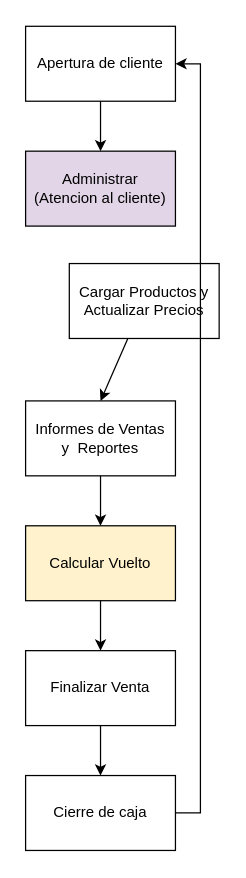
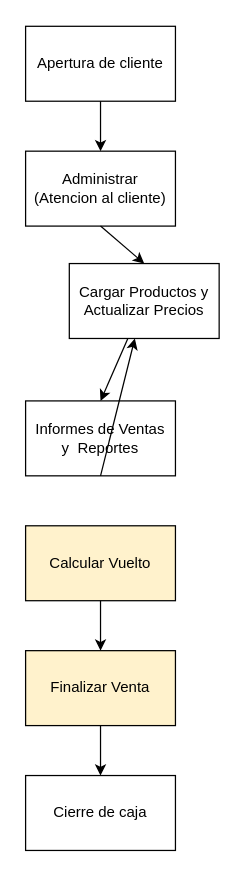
- <mxCell id="3" value="Administrar&lt;br&gt;(Atencion al cliente)" style="rounded=0;whiteSpace=wrap;html=1;fillColor=#e1d5e7;" vertex="1" parent="1"><mxGeometry x="20" y="120" width="120" height="60" as="geometry" /></mxCell>
+ <mxCell id="3" value="Administrar&lt;br&gt;(Atencion al cliente)" style="rounded=0;whiteSpace=wrap;html=1;" vertex="1" parent="1"><mxGeometry x="20" y="120" width="120" height="60" as="geometry" /></mxCell>
+ <mxCell id="11" value="" style="endArrow=classic;html=1;rounded=0;exitX=0.5;exitY=1;exitDx=0;exitDy=0;entryX=0.5;entryY=0;entryDx=0;entryDy=0;" edge="1" parent="1" source="3" target="4"><mxGeometry width="50" height="50" relative="1" as="geometry"><mxPoint x="70" y="230" as="sourcePoint" /><mxPoint x="120" y="180" as="targetPoint" /></mxGeometry></mxCell>
- <mxCell id="8" style="edgeStyle=orthogonalEdgeStyle;rounded=0;orthogonalLoop=1;jettySize=auto;html=1;entryX=1;entryY=0.5;entryDx=0;entryDy=0;" edge="1" parent="1" source="9" target="2"><mxGeometry relative="1" as="geometry"><Array as="points"><mxPoint x="160" y="650" /><mxPoint x="160" y="50" /></Array></mxGeometry></mxCell>
- <mxCell id="13" value="" style="endArrow=classic;html=1;rounded=0;exitX=0.5;exitY=1;exitDx=0;exitDy=0;entryX=0.5;entryY=0;entryDx=0;entryDy=0;" edge="1" parent="1" source="5" target="6"><mxGeometry width="50" height="50" relative="1" as="geometry"><mxPoint x="70" y="420" as="sourcePoint" /><mxPoint x="120" y="370" as="targetPoint" /></mxGeometry></mxCell>
+ <mxCell id="13" value="" style="endArrow=classic;html=1;rounded=0;exitX=0.5;exitY=1;exitDx=0;exitDy=0;" edge="1" parent="1" source="5" target="4"><mxGeometry width="50" height="50" relative="1" as="geometry"><mxPoint x="70" y="420" as="sourcePoint" /><mxPoint x="120" y="370" as="targetPoint" /></mxGeometry></mxCell>
- <mxCell id="7" value="Finalizar Venta" style="rounded=0;whiteSpace=wrap;html=1;" vertex="1" parent="1"><mxGeometry x="20" y="520" width="120" height="60" as="geometry" /></mxCell>
+ <mxCell id="7" value="Finalizar Venta" style="rounded=0;whiteSpace=wrap;html=1;fillColor=#fff2cc;" vertex="1" parent="1"><mxGeometry x="20" y="520" width="120" height="60" as="geometry" /></mxCell>
